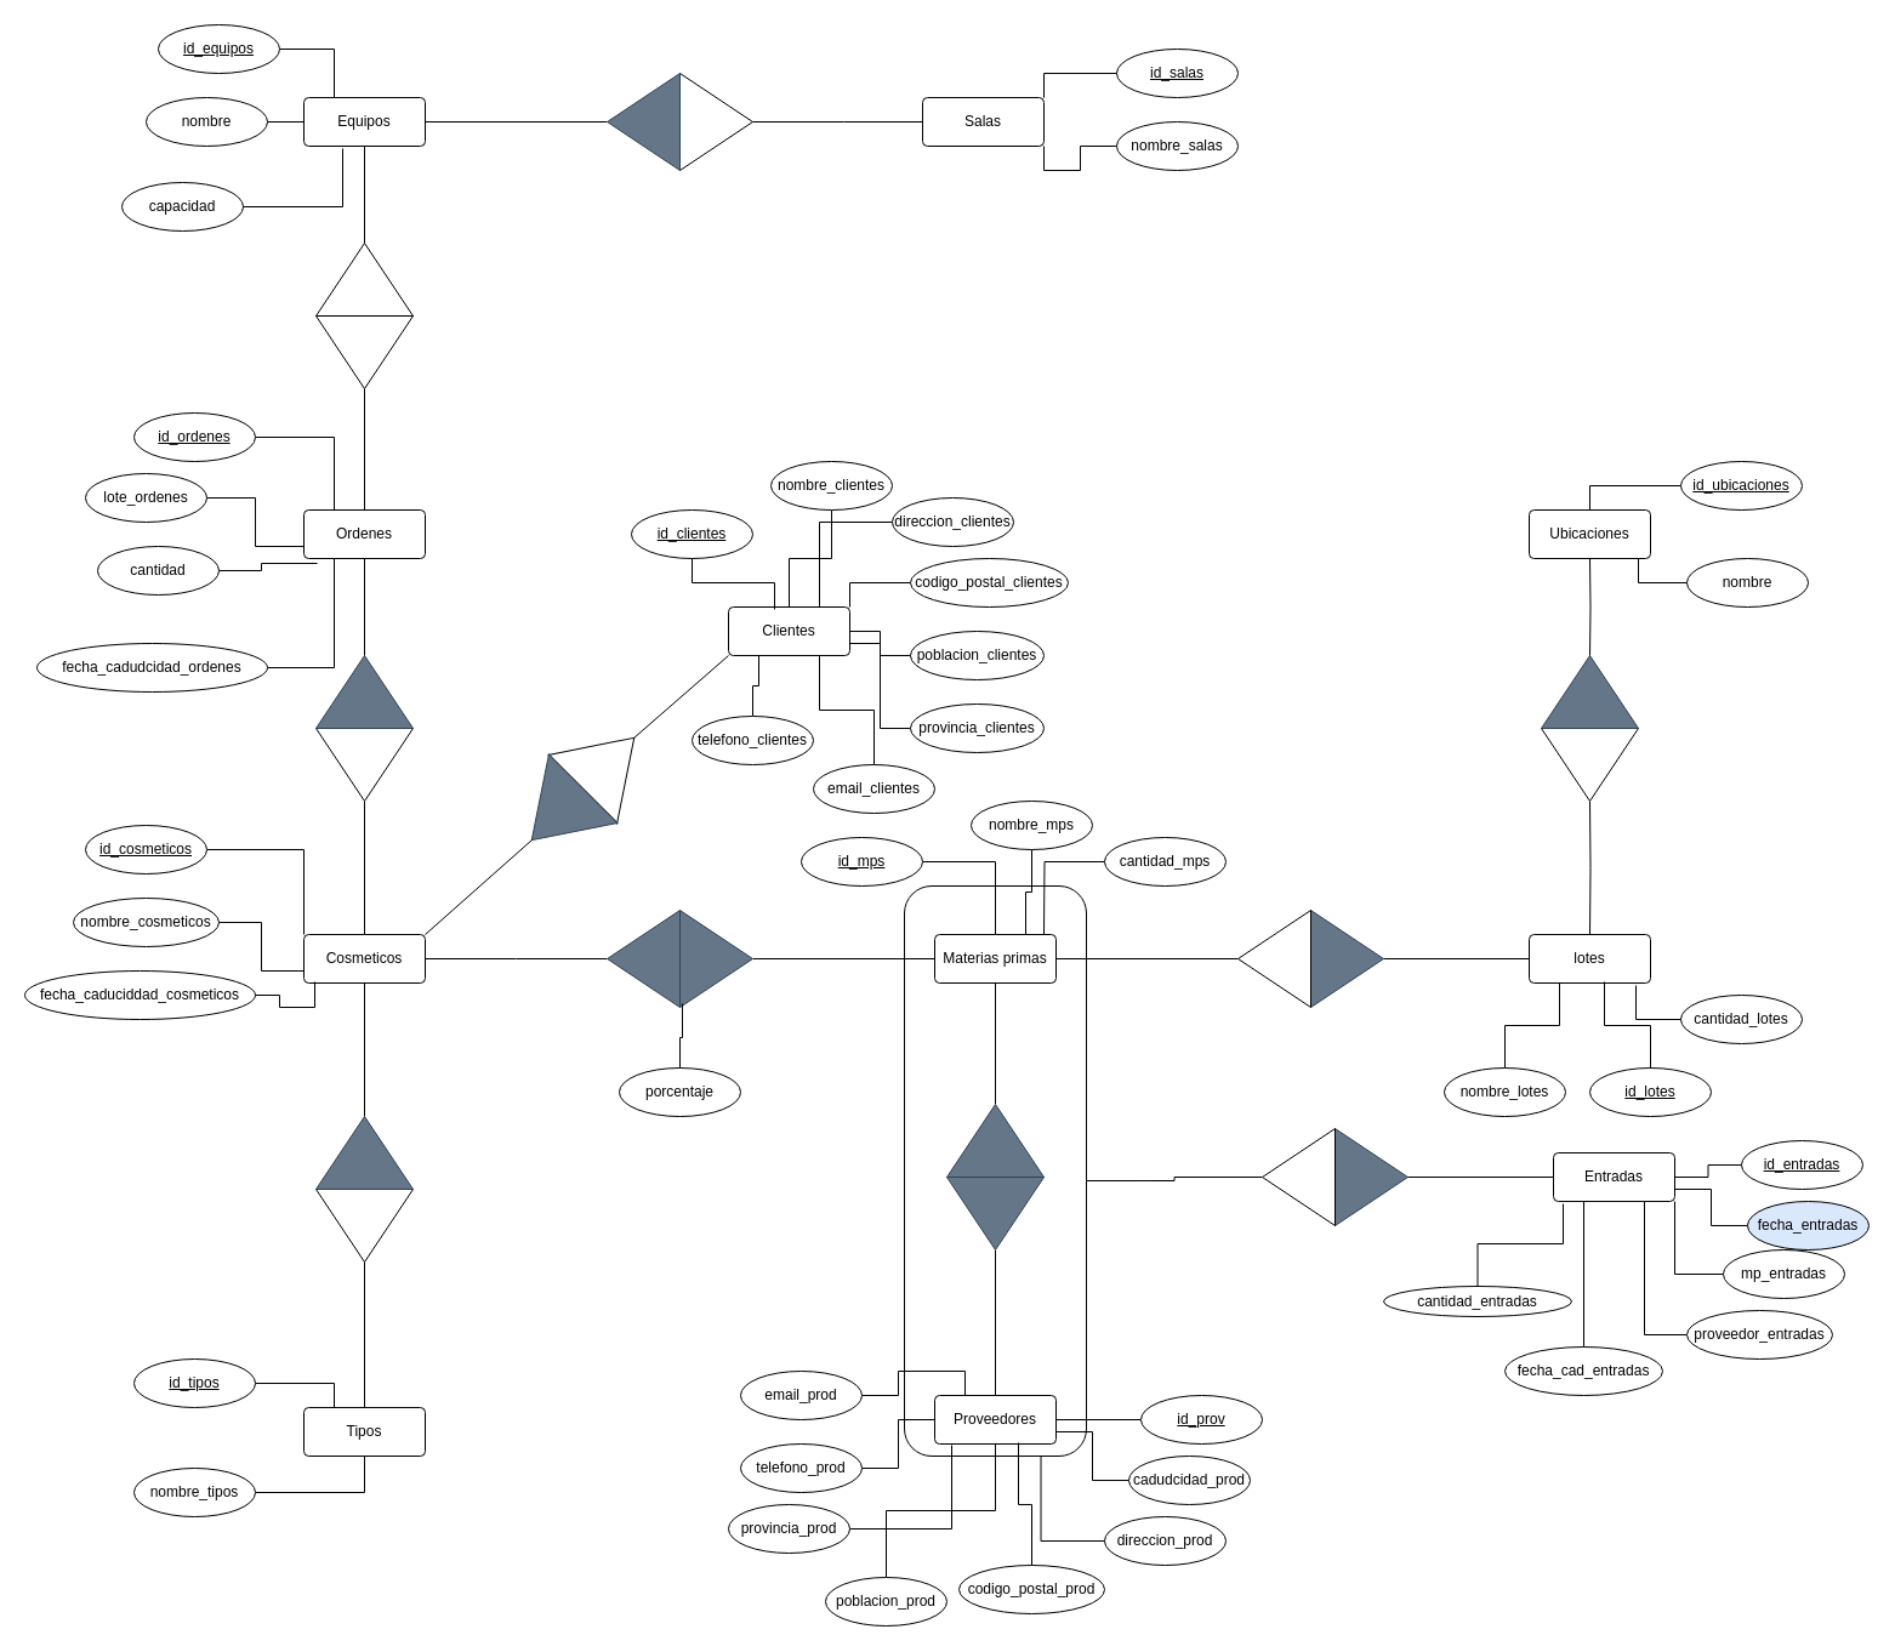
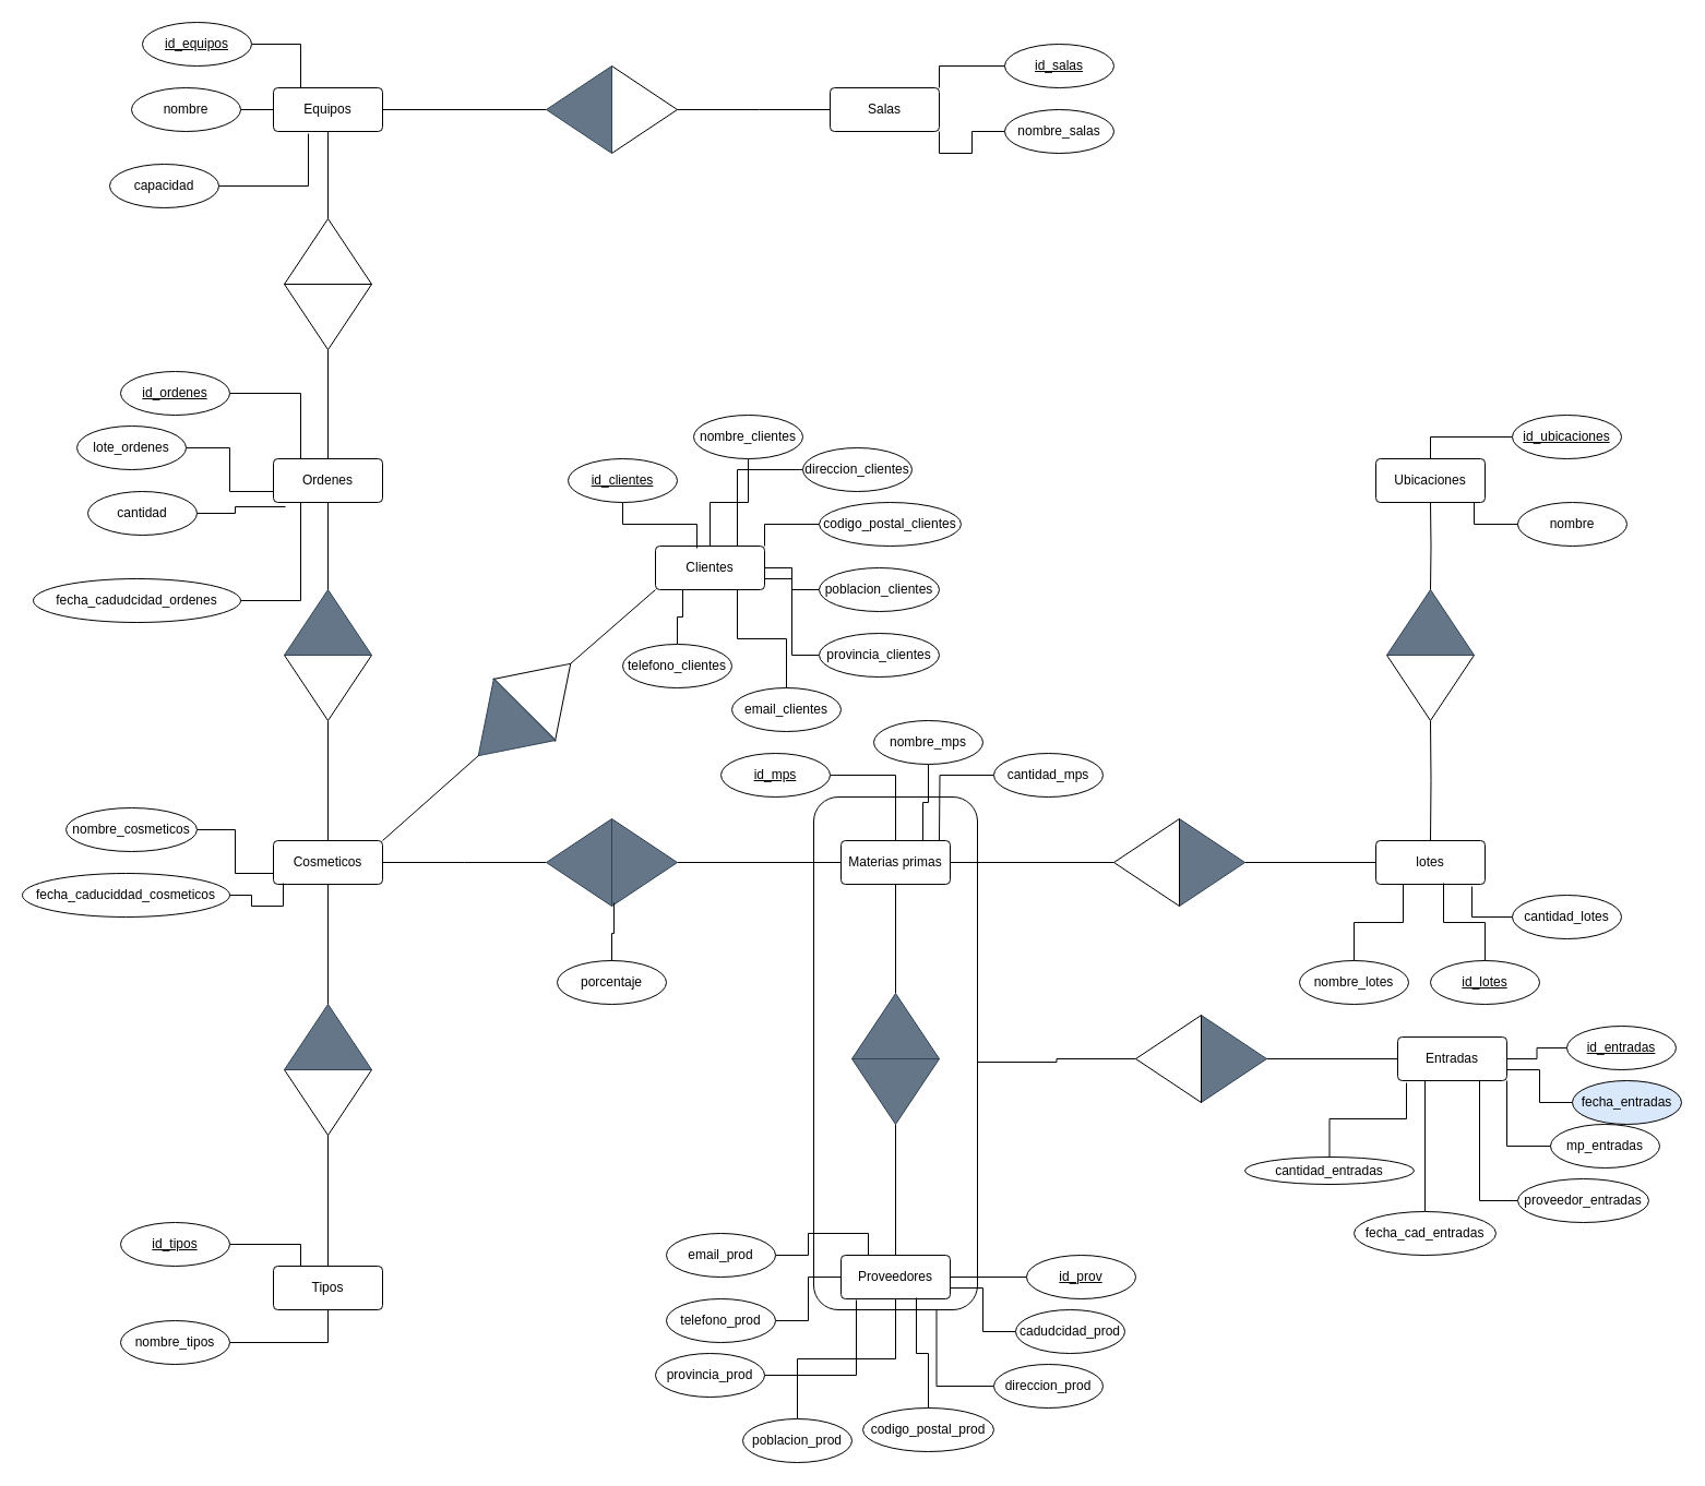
- <mxCell id="72" value="id_cosmeticos" style="ellipse;whiteSpace=wrap;html=1;align=center;fontStyle=4;" parent="1" vertex="1"><mxGeometry x="70" y="680" width="100" height="40" as="geometry" /></mxCell>
- <mxCell id="71" style="edgeStyle=orthogonalEdgeStyle;rounded=0;orthogonalLoop=1;jettySize=auto;html=1;entryX=0;entryY=0;entryDx=0;entryDy=0;endArrow=none;endFill=0;" parent="1" source="72" target="8" edge="1"><mxGeometry relative="1" as="geometry" /></mxCell>
